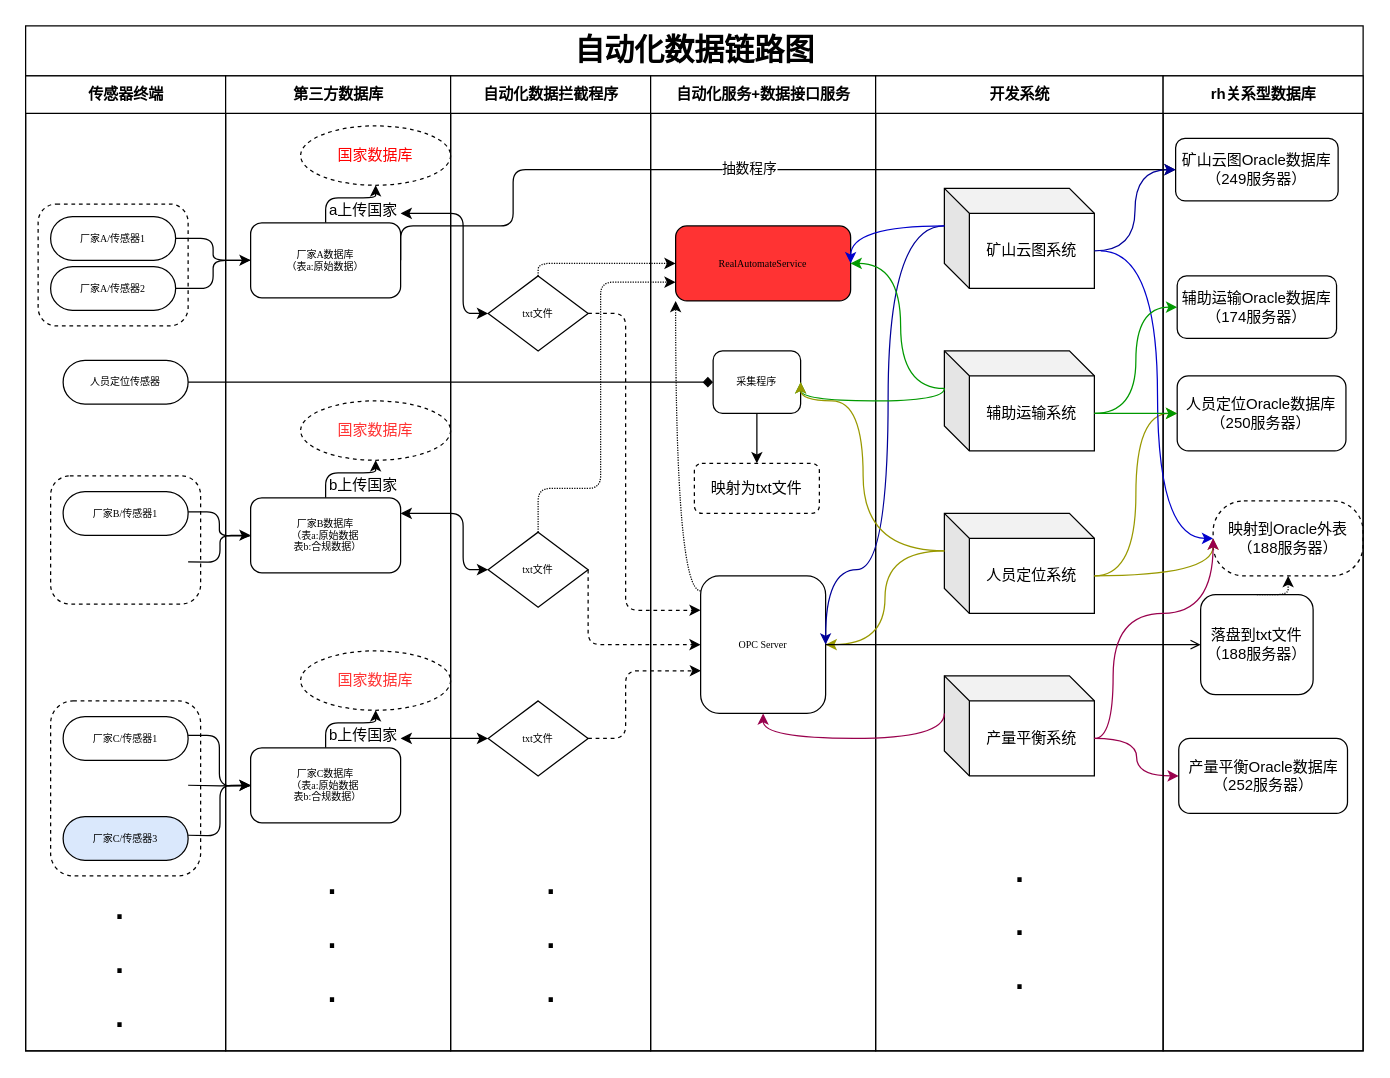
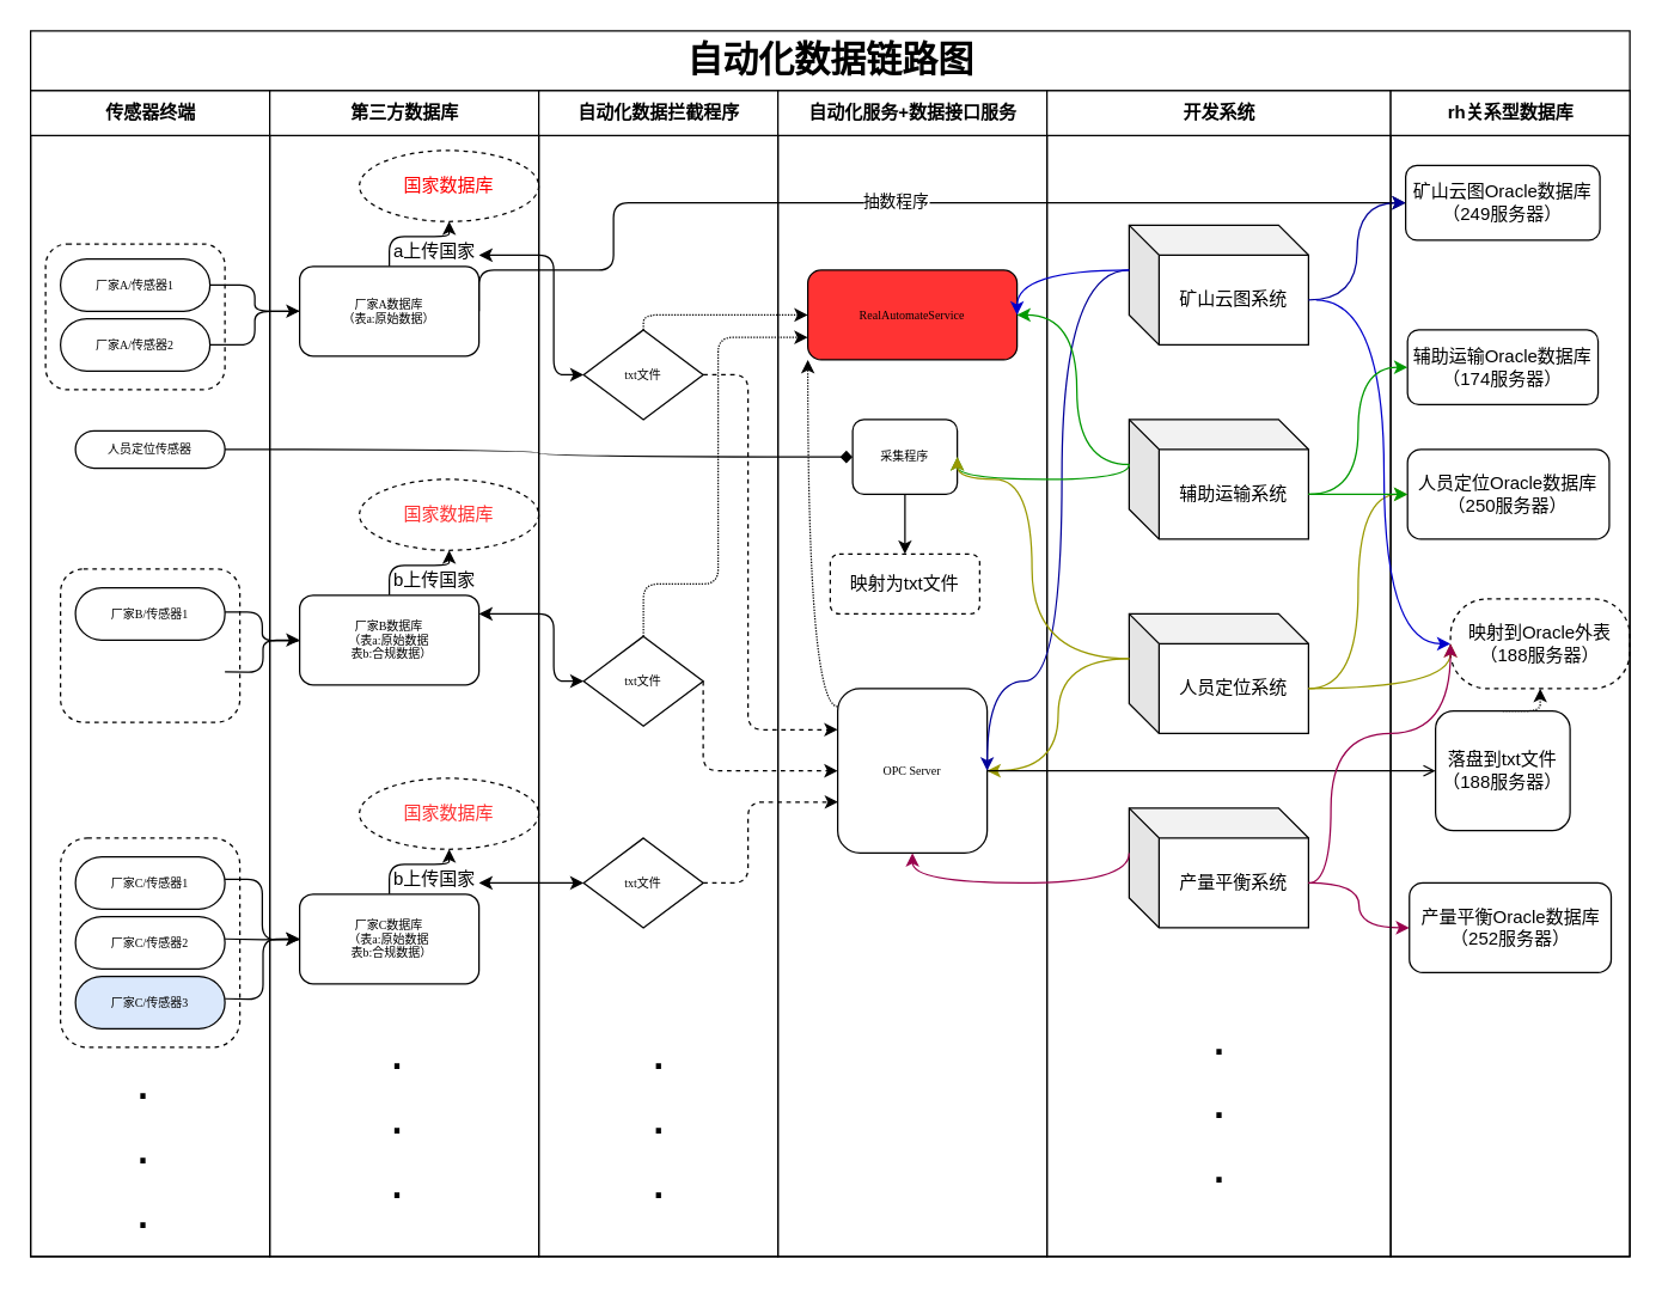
- <mxCell id="13" value="人员定位传感器" style="rounded=1;whiteSpace=wrap;html=1;shadow=0;labelBackgroundColor=none;strokeWidth=1;fontFamily=Verdana;fontSize=8;align=center;arcSize=50;" parent="3" vertex="1"><mxGeometry x="30" y="227.5" width="100" height="35" as="geometry" /></mxCell>
+ <mxCell id="13" value="人员定位传感器" style="rounded=1;whiteSpace=wrap;html=1;shadow=0;labelBackgroundColor=none;strokeWidth=1;fontFamily=Verdana;fontSize=8;align=center;arcSize=50;" parent="3" vertex="1"><mxGeometry x="30" y="227.5" width="100" height="25" as="geometry" /></mxCell>
+ <mxCell id="11" value="厂家C/传感器2" style="rounded=1;whiteSpace=wrap;html=1;shadow=0;labelBackgroundColor=none;strokeWidth=1;fontFamily=Verdana;fontSize=8;align=center;arcSize=50;" parent="3" vertex="1"><mxGeometry x="30" y="552.5" width="100" height="35" as="geometry" /></mxCell>
